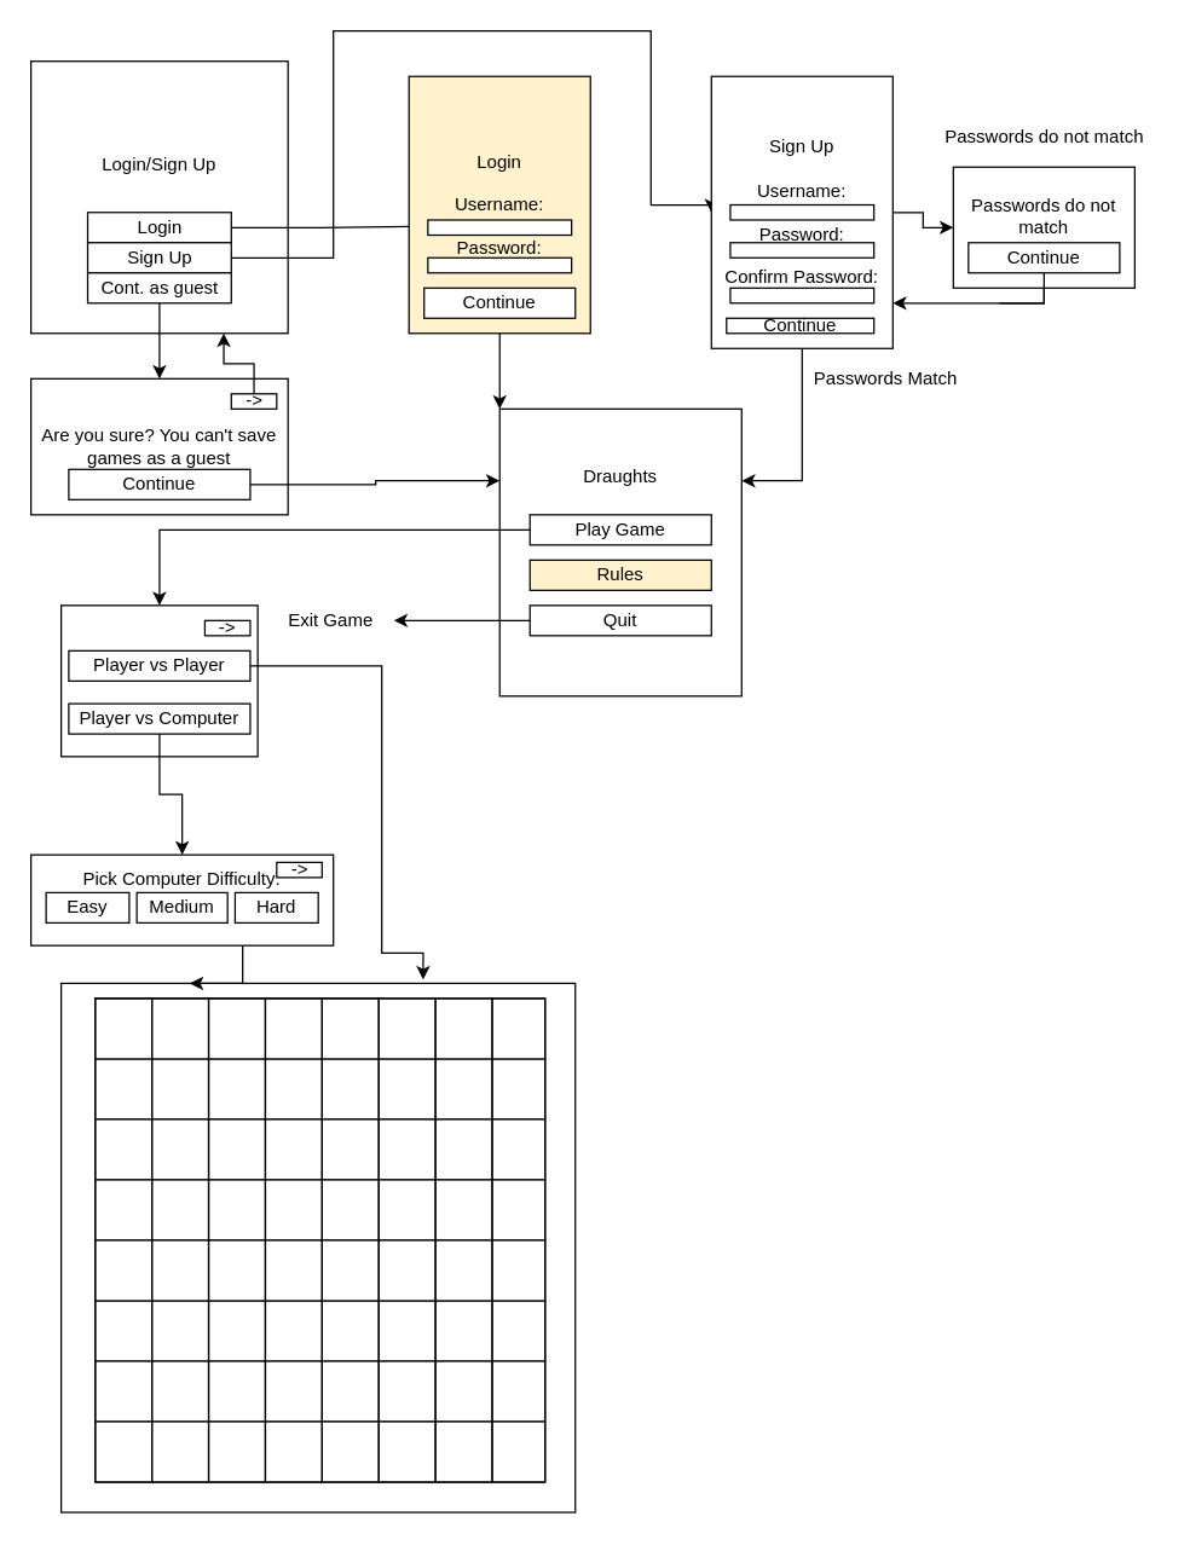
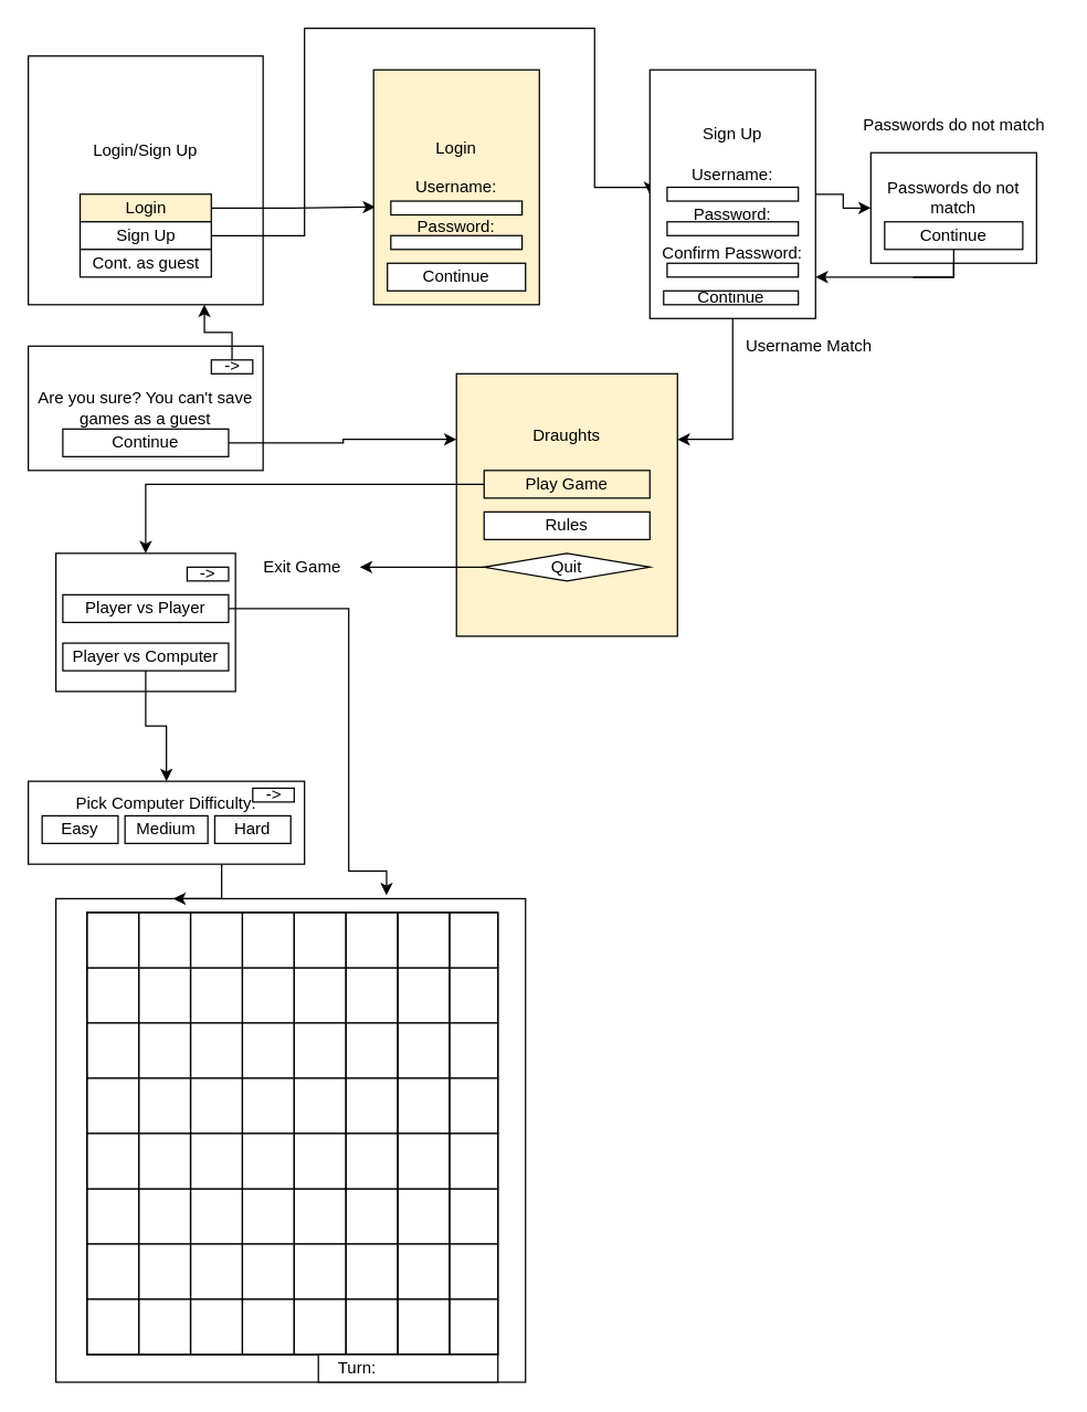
- <mxCell id="3" style="edgeStyle=orthogonalEdgeStyle;rounded=0;orthogonalLoop=1;jettySize=auto;html=1;entryX=0.01;entryY=0.584;entryDx=0;entryDy=0;entryPerimeter=0;endArrow=none;" parent="1" source="4" target="10" edge="1"><mxGeometry relative="1" as="geometry" /></mxCell>
+ <mxCell id="3" style="edgeStyle=orthogonalEdgeStyle;rounded=0;orthogonalLoop=1;jettySize=auto;html=1;entryX=0.01;entryY=0.584;entryDx=0;entryDy=0;entryPerimeter=0;" parent="1" source="4" target="10" edge="1"><mxGeometry relative="1" as="geometry" /></mxCell>
- <mxCell id="4" value="Login" style="rounded=0;whiteSpace=wrap;html=1;" parent="1" vertex="1"><mxGeometry x="57.5" y="140" width="95" height="20" as="geometry" /></mxCell>
+ <mxCell id="4" value="Login" style="rounded=0;whiteSpace=wrap;html=1;fillColor=#fff2cc;" parent="1" vertex="1"><mxGeometry x="57.5" y="140" width="95" height="20" as="geometry" /></mxCell>
- <mxCell id="7" style="edgeStyle=orthogonalEdgeStyle;rounded=0;orthogonalLoop=1;jettySize=auto;html=1;" parent="1" source="8" target="22" edge="1"><mxGeometry relative="1" as="geometry" /></mxCell>
- <mxCell id="9" style="edgeStyle=orthogonalEdgeStyle;rounded=0;orthogonalLoop=1;jettySize=auto;html=1;entryX=0;entryY=0;entryDx=0;entryDy=0;" parent="1" source="10" target="27" edge="1"><mxGeometry relative="1" as="geometry" /></mxCell>
- <mxCell id="34" value="Passwords Match" style="text;html=1;align=center;verticalAlign=middle;resizable=0;points=[];autosize=1;strokeColor=none;fillColor=none;" parent="1" vertex="1"><mxGeometry x="530" y="240" width="110" height="20" as="geometry" /></mxCell>
+ <mxCell id="34" value="Username Match" style="text;html=1;align=center;verticalAlign=middle;resizable=0;points=[];autosize=1;strokeColor=none;fillColor=none;" parent="1" vertex="1"><mxGeometry x="530" y="240" width="110" height="20" as="geometry" /></mxCell>
- <mxCell id="29" value="Play Game" style="rounded=0;whiteSpace=wrap;html=1;" parent="1" vertex="1"><mxGeometry x="350" y="340" width="120" height="20" as="geometry" /></mxCell>
+ <mxCell id="29" value="Play Game" style="rounded=0;whiteSpace=wrap;html=1;fillColor=#fff2cc;" parent="1" vertex="1"><mxGeometry x="350" y="340" width="120" height="20" as="geometry" /></mxCell>
- <mxCell id="27" value="Draughts&lt;br&gt;&lt;br&gt;&lt;br&gt;&lt;br&gt;&lt;br&gt;&lt;br&gt;&lt;br&gt;&lt;br&gt;" style="rounded=0;whiteSpace=wrap;html=1;" parent="1" vertex="1"><mxGeometry x="330" y="270" width="160" height="190" as="geometry" /></mxCell>
+ <mxCell id="27" value="Draughts&lt;br&gt;&lt;br&gt;&lt;br&gt;&lt;br&gt;&lt;br&gt;&lt;br&gt;&lt;br&gt;&lt;br&gt;" style="rounded=0;whiteSpace=wrap;html=1;fillColor=#fff2cc;" parent="1" vertex="1"><mxGeometry x="330" y="270" width="160" height="190" as="geometry" /></mxCell>
- <mxCell id="30" value="Rules" style="rounded=0;whiteSpace=wrap;html=1;fillColor=#fff2cc;" parent="1" vertex="1"><mxGeometry x="350" y="370" width="120" height="20" as="geometry" /></mxCell>
+ <mxCell id="30" value="Rules" style="rounded=0;whiteSpace=wrap;html=1;" parent="1" vertex="1"><mxGeometry x="350" y="370" width="120" height="20" as="geometry" /></mxCell>
- <mxCell id="32" value="Quit" style="rounded=0;whiteSpace=wrap;html=1;" parent="1" vertex="1"><mxGeometry x="350" y="400" width="120" height="20" as="geometry" /></mxCell>
+ <mxCell id="32" value="Quit" style="rhombus;whiteSpace=wrap;html=1;" parent="1" vertex="1"><mxGeometry x="350" y="400" width="120" height="20" as="geometry" /></mxCell>
+ <mxCell id="63" value="Turn:&amp;nbsp; &amp;nbsp; &amp;nbsp; &amp;nbsp; &amp;nbsp; &amp;nbsp; &amp;nbsp; &amp;nbsp; &amp;nbsp; &amp;nbsp; &amp;nbsp;&amp;nbsp;" style="rounded=0;whiteSpace=wrap;html=1;" parent="1" vertex="1"><mxGeometry x="230" y="980" width="130" height="20" as="geometry" /></mxCell>
